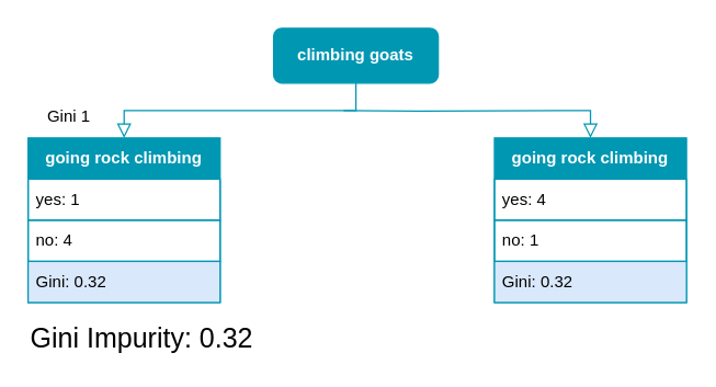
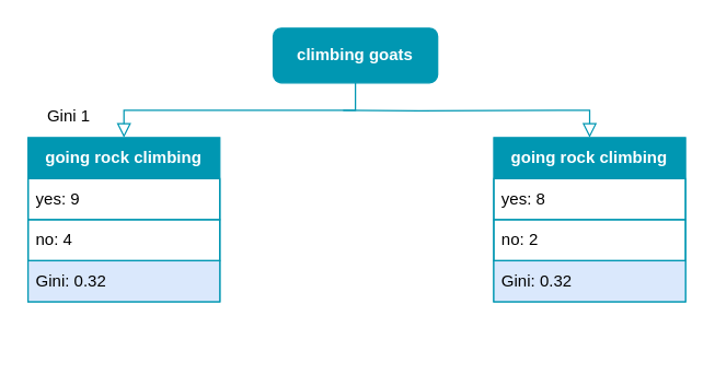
- <mxCell id="5" value="yes: 1" style="text;strokeColor=#0097B2;fillColor=none;align=left;verticalAlign=middle;spacingLeft=4;spacingRight=4;overflow=hidden;points=[[0,0.5],[1,0.5]];portConstraint=eastwest;rotatable=0;whiteSpace=wrap;html=1;" vertex="1" parent="4"><mxGeometry y="30" width="140" height="30" as="geometry" /></mxCell>
+ <mxCell id="5" value="yes: 9" style="text;strokeColor=#0097B2;fillColor=none;align=left;verticalAlign=middle;spacingLeft=4;spacingRight=4;overflow=hidden;points=[[0,0.5],[1,0.5]];portConstraint=eastwest;rotatable=0;whiteSpace=wrap;html=1;" vertex="1" parent="4"><mxGeometry y="30" width="140" height="30" as="geometry" /></mxCell>
- <mxCell id="9" value="yes: 4" style="text;strokeColor=#0097B2;fillColor=none;align=left;verticalAlign=middle;spacingLeft=4;spacingRight=4;overflow=hidden;points=[[0,0.5],[1,0.5]];portConstraint=eastwest;rotatable=0;whiteSpace=wrap;html=1;" vertex="1" parent="8"><mxGeometry y="30" width="140" height="30" as="geometry" /></mxCell>
+ <mxCell id="9" value="yes: 8" style="text;strokeColor=#0097B2;fillColor=none;align=left;verticalAlign=middle;spacingLeft=4;spacingRight=4;overflow=hidden;points=[[0,0.5],[1,0.5]];portConstraint=eastwest;rotatable=0;whiteSpace=wrap;html=1;" vertex="1" parent="8"><mxGeometry y="30" width="140" height="30" as="geometry" /></mxCell>
- <mxCell id="10" value="no: 1" style="text;strokeColor=#0097B2;fillColor=none;align=left;verticalAlign=middle;spacingLeft=4;spacingRight=4;overflow=hidden;points=[[0,0.5],[1,0.5]];portConstraint=eastwest;rotatable=0;whiteSpace=wrap;html=1;" vertex="1" parent="8"><mxGeometry y="60" width="140" height="30" as="geometry" /></mxCell>
+ <mxCell id="10" value="no: 2" style="text;strokeColor=#0097B2;fillColor=none;align=left;verticalAlign=middle;spacingLeft=4;spacingRight=4;overflow=hidden;points=[[0,0.5],[1,0.5]];portConstraint=eastwest;rotatable=0;whiteSpace=wrap;html=1;" vertex="1" parent="8"><mxGeometry y="60" width="140" height="30" as="geometry" /></mxCell>
- <mxCell id="14" value="Gini Impurity: 0.32" style="text;html=1;strokeColor=none;fillColor=none;align=left;verticalAlign=middle;whiteSpace=wrap;rounded=0;fontSize=20;" vertex="1" parent="1"><mxGeometry x="20" y="230" width="240" height="30" as="geometry" /></mxCell>
